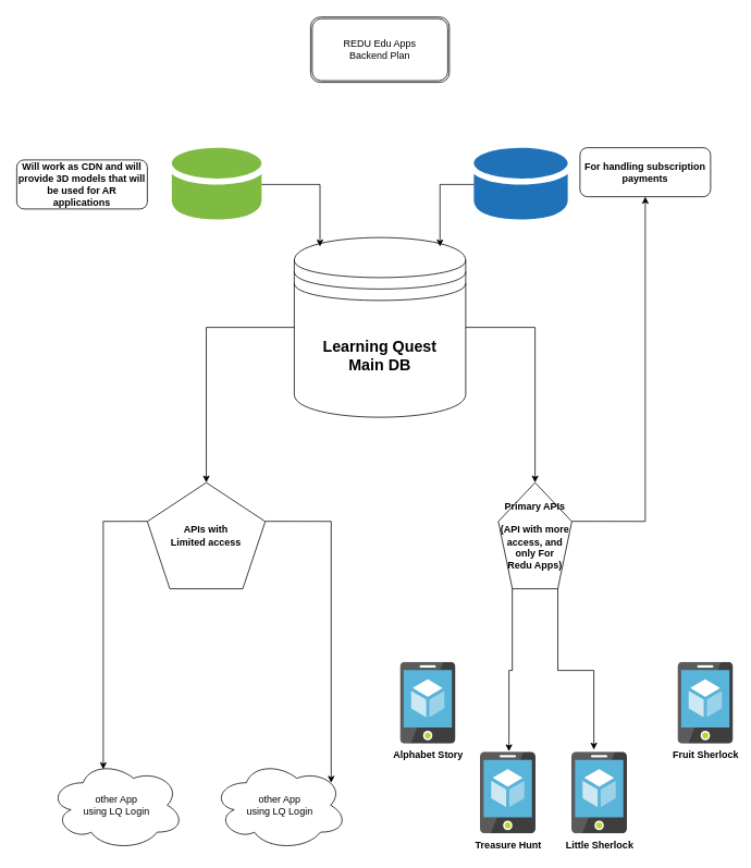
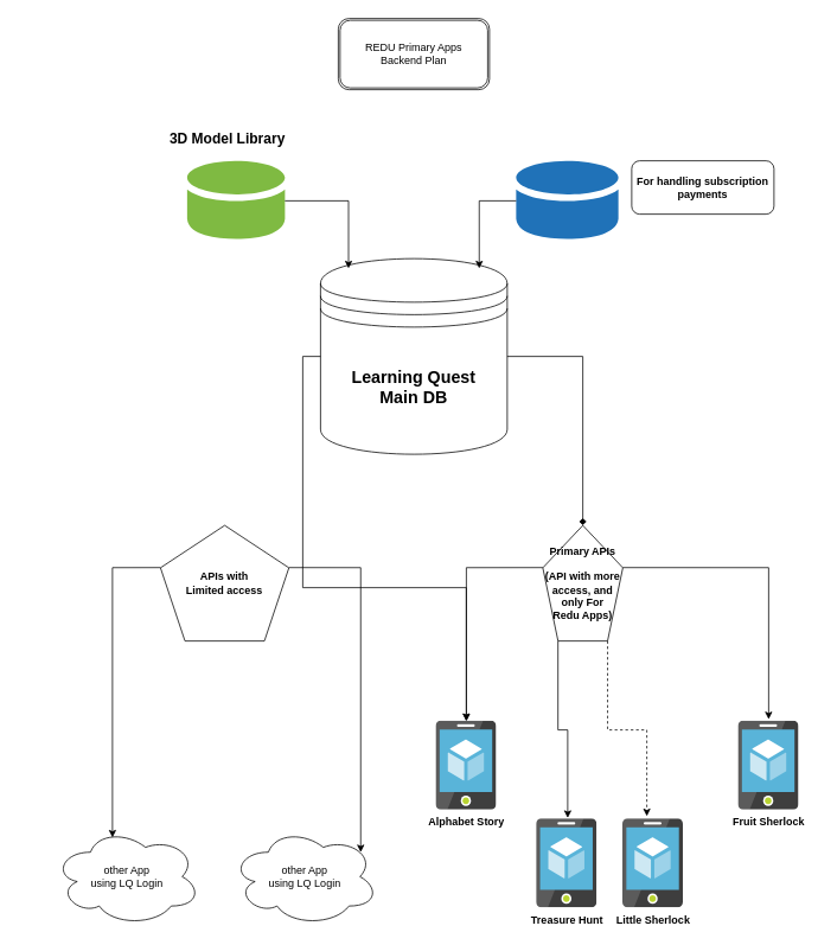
- <mxCell id="2" value="REDU Edu Apps&lt;br&gt;Backend Plan" style="shape=ext;double=1;rounded=1;whiteSpace=wrap;html=1;" vertex="1" parent="1"><mxGeometry x="380" y="20" width="170" height="80" as="geometry" /></mxCell>
+ <mxCell id="2" value="REDU Primary Apps&lt;br&gt;Backend Plan" style="shape=ext;double=1;rounded=1;whiteSpace=wrap;html=1;" vertex="1" parent="1"><mxGeometry x="380" y="20" width="170" height="80" as="geometry" /></mxCell>
+ <mxCell id="19" value="&lt;b&gt;&lt;font style=&quot;font-size: 16px;&quot;&gt;3D Model Library&lt;/font&gt;&lt;/b&gt;" style="text;html=1;align=center;verticalAlign=middle;resizable=0;points=[];autosize=1;strokeColor=none;fillColor=none;" vertex="1" parent="1"><mxGeometry x="180" y="140" width="150" height="30" as="geometry" /></mxCell>
- <mxCell id="26" value="&lt;b&gt;Will work as CDN and will provide 3D models that will be used for AR applications&lt;/b&gt;" style="rounded=1;whiteSpace=wrap;html=1;" vertex="1" parent="1"><mxGeometry x="20" y="195" width="160" height="60" as="geometry" /></mxCell>
- <mxCell id="8" style="edgeStyle=orthogonalEdgeStyle;rounded=0;orthogonalLoop=1;jettySize=auto;html=1;exitX=0;exitY=0.5;exitDx=0;exitDy=0;entryX=0.5;entryY=0;entryDx=0;entryDy=0;entryPerimeter=0;" edge="1" parent="1" source="3" target="7"><mxGeometry relative="1" as="geometry" /></mxCell>
+ <mxCell id="8" style="edgeStyle=orthogonalEdgeStyle;rounded=0;orthogonalLoop=1;jettySize=auto;html=1;exitX=0;exitY=0.5;exitDx=0;exitDy=0;" edge="1" parent="1" source="3" target="9"><mxGeometry relative="1" as="geometry" /></mxCell>
- <mxCell id="6" style="edgeStyle=orthogonalEdgeStyle;rounded=0;orthogonalLoop=1;jettySize=auto;html=1;exitX=1;exitY=0.5;exitDx=0;exitDy=0;entryX=0.5;entryY=0;entryDx=0;entryDy=0;entryPerimeter=0;" edge="1" parent="1" source="3" target="5"><mxGeometry relative="1" as="geometry" /></mxCell>
+ <mxCell id="6" style="edgeStyle=orthogonalEdgeStyle;rounded=0;orthogonalLoop=1;jettySize=auto;html=1;exitX=1;exitY=0.5;exitDx=0;exitDy=0;entryX=0.5;entryY=0;entryDx=0;entryDy=0;entryPerimeter=0;endArrow=diamond;" edge="1" parent="1" source="3" target="5"><mxGeometry relative="1" as="geometry" /></mxCell>
+ <mxCell id="4" style="edgeStyle=orthogonalEdgeStyle;rounded=0;orthogonalLoop=1;jettySize=auto;html=1;exitX=0;exitY=0.365;exitDx=0;exitDy=0;exitPerimeter=0;" edge="1" parent="1" source="5" target="9"><mxGeometry relative="1" as="geometry" /></mxCell>
- <mxCell id="15" style="edgeStyle=orthogonalEdgeStyle;rounded=0;orthogonalLoop=1;jettySize=auto;html=1;exitX=1;exitY=0.365;exitDx=0;exitDy=0;exitPerimeter=0;" edge="1" parent="1" source="5" target="25"><mxGeometry relative="1" as="geometry" /></mxCell>
+ <mxCell id="15" style="edgeStyle=orthogonalEdgeStyle;rounded=0;orthogonalLoop=1;jettySize=auto;html=1;exitX=1;exitY=0.365;exitDx=0;exitDy=0;exitPerimeter=0;entryX=0.5;entryY=-0.02;entryDx=0;entryDy=0;entryPerimeter=0;" edge="1" parent="1" source="5" target="14"><mxGeometry relative="1" as="geometry" /></mxCell>
- <mxCell id="12" style="edgeStyle=orthogonalEdgeStyle;rounded=0;orthogonalLoop=1;jettySize=auto;html=1;exitX=0.81;exitY=1;exitDx=0;exitDy=0;exitPerimeter=0;entryX=0.397;entryY=-0.03;entryDx=0;entryDy=0;entryPerimeter=0;" edge="1" parent="1" source="5" target="11"><mxGeometry relative="1" as="geometry" /></mxCell>
+ <mxCell id="12" style="edgeStyle=orthogonalEdgeStyle;rounded=0;orthogonalLoop=1;jettySize=auto;html=1;exitX=0.81;exitY=1;exitDx=0;exitDy=0;exitPerimeter=0;entryX=0.397;entryY=-0.03;entryDx=0;entryDy=0;entryPerimeter=0;dashed=1;" edge="1" parent="1" source="5" target="11"><mxGeometry relative="1" as="geometry" /></mxCell>
- <mxCell id="10" value="&lt;b&gt;Treasure Hunt&lt;/b&gt;" style="image;sketch=0;aspect=fixed;html=1;points=[];align=center;fontSize=12;image=img/lib/mscae/App_Service_Mobile_App.svg;" vertex="1" parent="1"><mxGeometry x="588" y="920" width="68" height="100" as="geometry" /></mxCell>
+ <mxCell id="10" value="&lt;b&gt;Treasure Hunt&lt;/b&gt;" style="image;sketch=0;aspect=fixed;html=1;points=[];align=center;fontSize=12;image=img/lib/mscae/App_Service_Mobile_App.svg;" vertex="1" parent="1"><mxGeometry x="603" y="920" width="68" height="100" as="geometry" /></mxCell>
